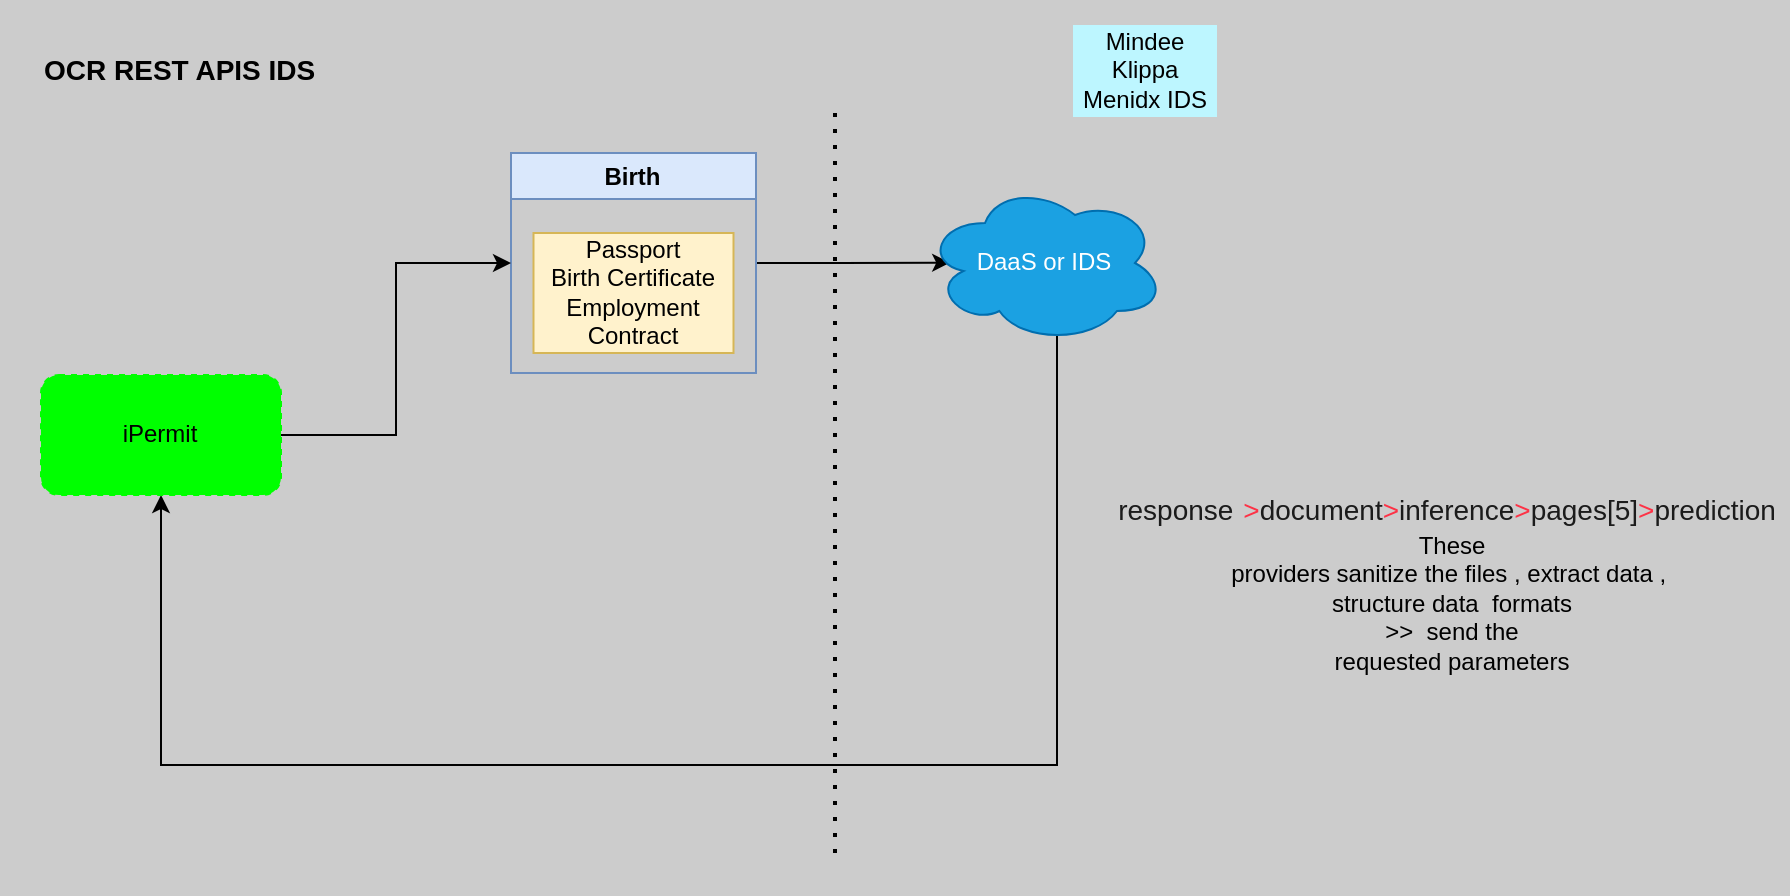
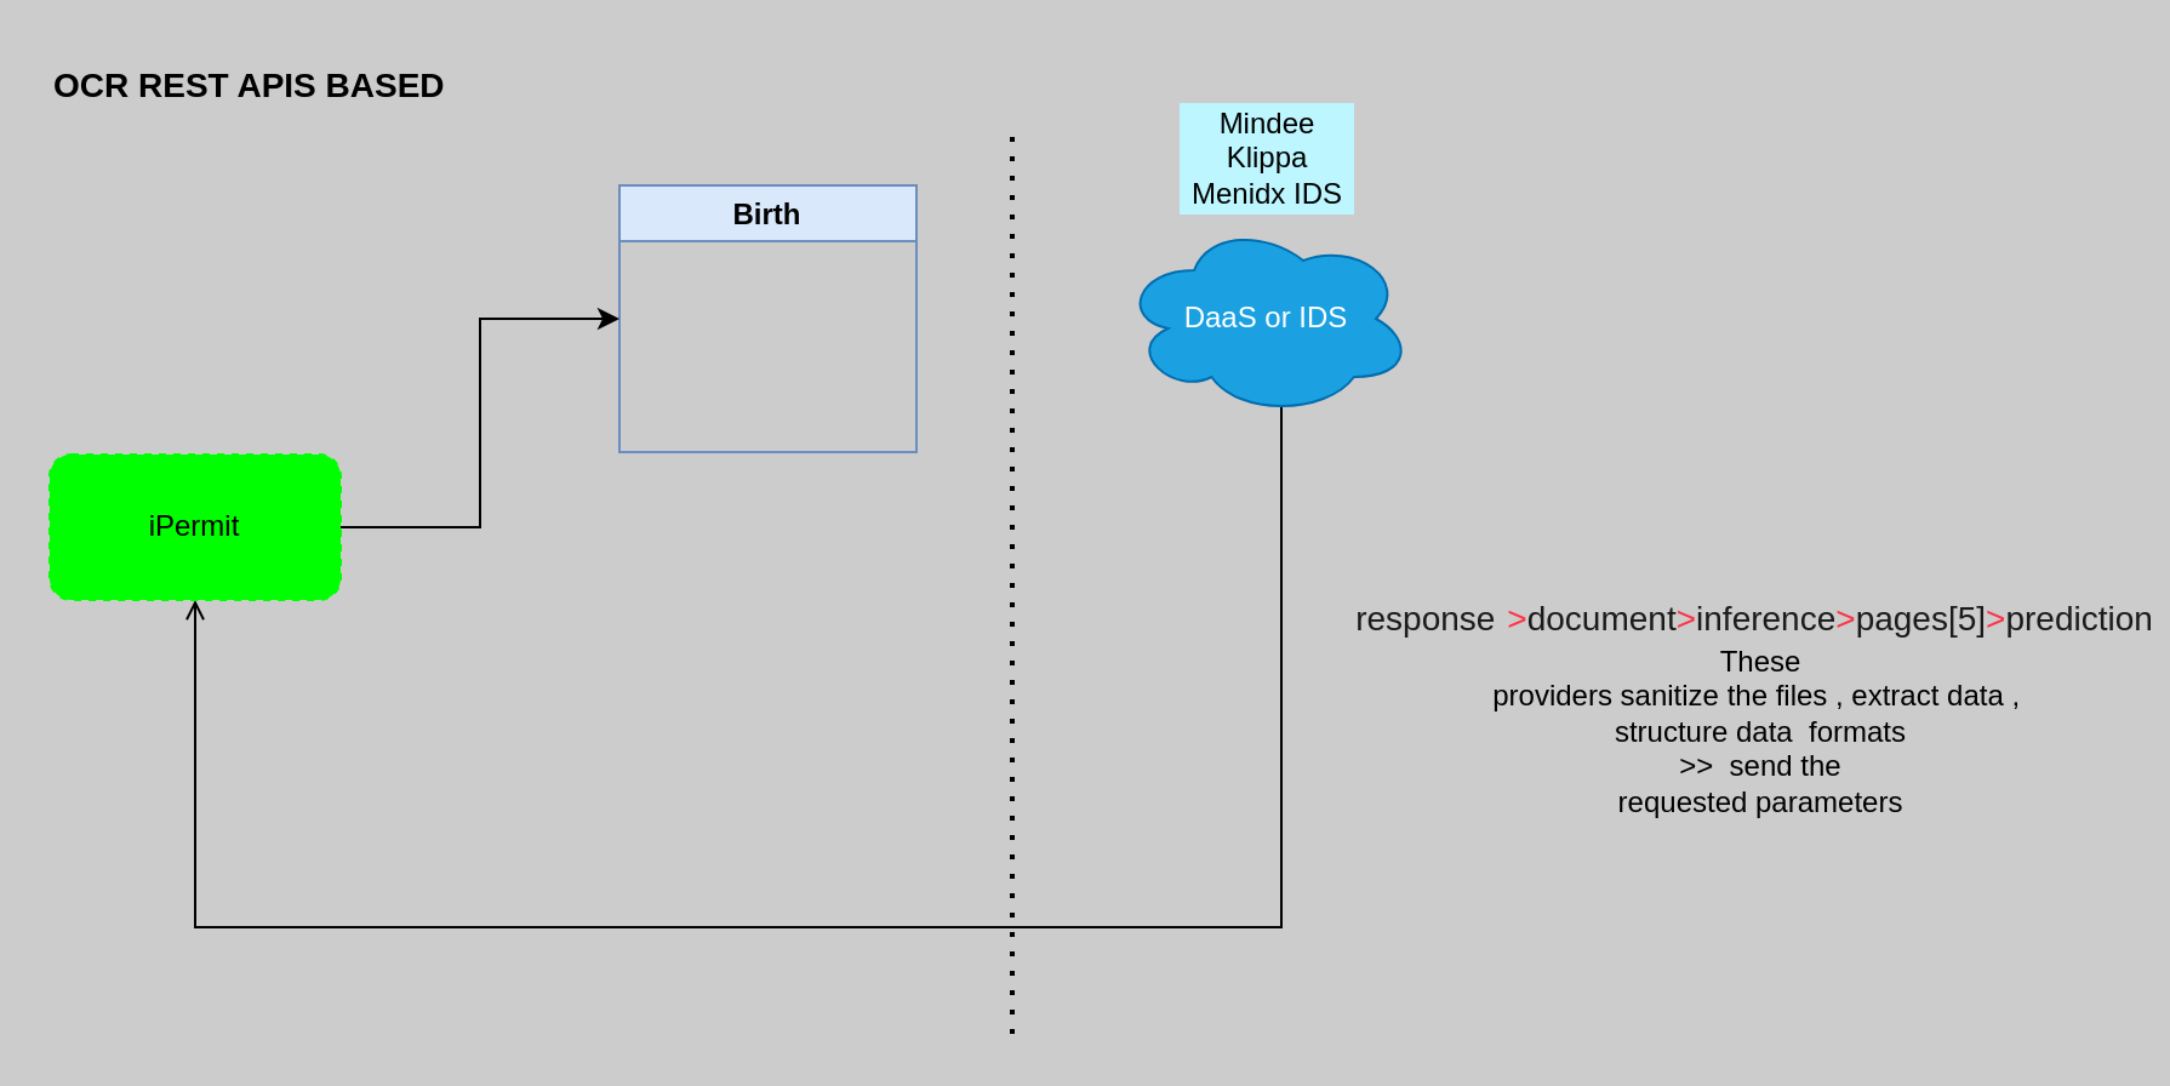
- <mxCell id="5" value="OCR REST APIS IDS" style="text;html=1;align=left;verticalAlign=middle;whiteSpace=wrap;rounded=0;dashed=1;fontStyle=1;fontSize=14;" parent="1" vertex="1"><mxGeometry x="20" y="20" width="170" height="30" as="geometry" /></mxCell>
+ <mxCell id="5" value="OCR REST APIS BASED" style="text;html=1;align=left;verticalAlign=middle;whiteSpace=wrap;rounded=0;dashed=1;fontStyle=1;fontSize=14;" parent="1" vertex="1"><mxGeometry x="20" y="20" width="170" height="30" as="geometry" /></mxCell>
- <mxCell id="10" value="Mindee&lt;br&gt;Klippa&lt;br&gt;Menidx IDS" style="text;html=1;align=center;verticalAlign=middle;resizable=0;points=[];autosize=1;strokeColor=none;fillColor=#BDF6FF;" parent="1" vertex="1"><mxGeometry x="536" y="12" width="72" height="46" as="geometry" /></mxCell>
+ <mxCell id="10" value="Mindee&lt;br&gt;Klippa&lt;br&gt;Menidx IDS" style="text;html=1;align=center;verticalAlign=middle;resizable=0;points=[];autosize=1;strokeColor=none;fillColor=#BDF6FF;" parent="1" vertex="1"><mxGeometry x="486" y="42" width="72" height="46" as="geometry" /></mxCell>
- <mxCell id="2" style="edgeStyle=orthogonalEdgeStyle;rounded=0;orthogonalLoop=1;jettySize=auto;html=1;exitX=1;exitY=0.5;exitDx=0;exitDy=0;entryX=0.105;entryY=0.498;entryDx=0;entryDy=0;entryPerimeter=0;" edge="1" parent="1" source="3" target="7"><mxGeometry relative="1" as="geometry" /></mxCell>
- <mxCell id="4" value="Passport&lt;br&gt;Birth Certificate&lt;br&gt;Employment &lt;br&gt;Contract" style="text;html=1;align=center;verticalAlign=middle;resizable=0;points=[];autosize=1;strokeColor=#d6b656;fillColor=#fff2cc;" parent="3" vertex="1"><mxGeometry x="11.25" y="40" width="100" height="60" as="geometry" /></mxCell>
- <mxCell id="6" style="edgeStyle=orthogonalEdgeStyle;rounded=0;orthogonalLoop=1;jettySize=auto;html=1;exitX=0.55;exitY=0.95;exitDx=0;exitDy=0;exitPerimeter=0;entryX=0.5;entryY=1;entryDx=0;entryDy=0;" edge="1" parent="1" source="7" target="9"><mxGeometry relative="1" as="geometry"><Array as="points"><mxPoint x="528" y="382" /><mxPoint x="80" y="382" /></Array></mxGeometry></mxCell>
+ <mxCell id="6" style="edgeStyle=orthogonalEdgeStyle;rounded=0;orthogonalLoop=1;jettySize=auto;html=1;exitX=0.55;exitY=0.95;exitDx=0;exitDy=0;exitPerimeter=0;entryX=0.5;entryY=1;entryDx=0;entryDy=0;endArrow=open;" edge="1" parent="1" source="7" target="9"><mxGeometry relative="1" as="geometry"><Array as="points"><mxPoint x="528" y="382" /><mxPoint x="80" y="382" /></Array></mxGeometry></mxCell>
